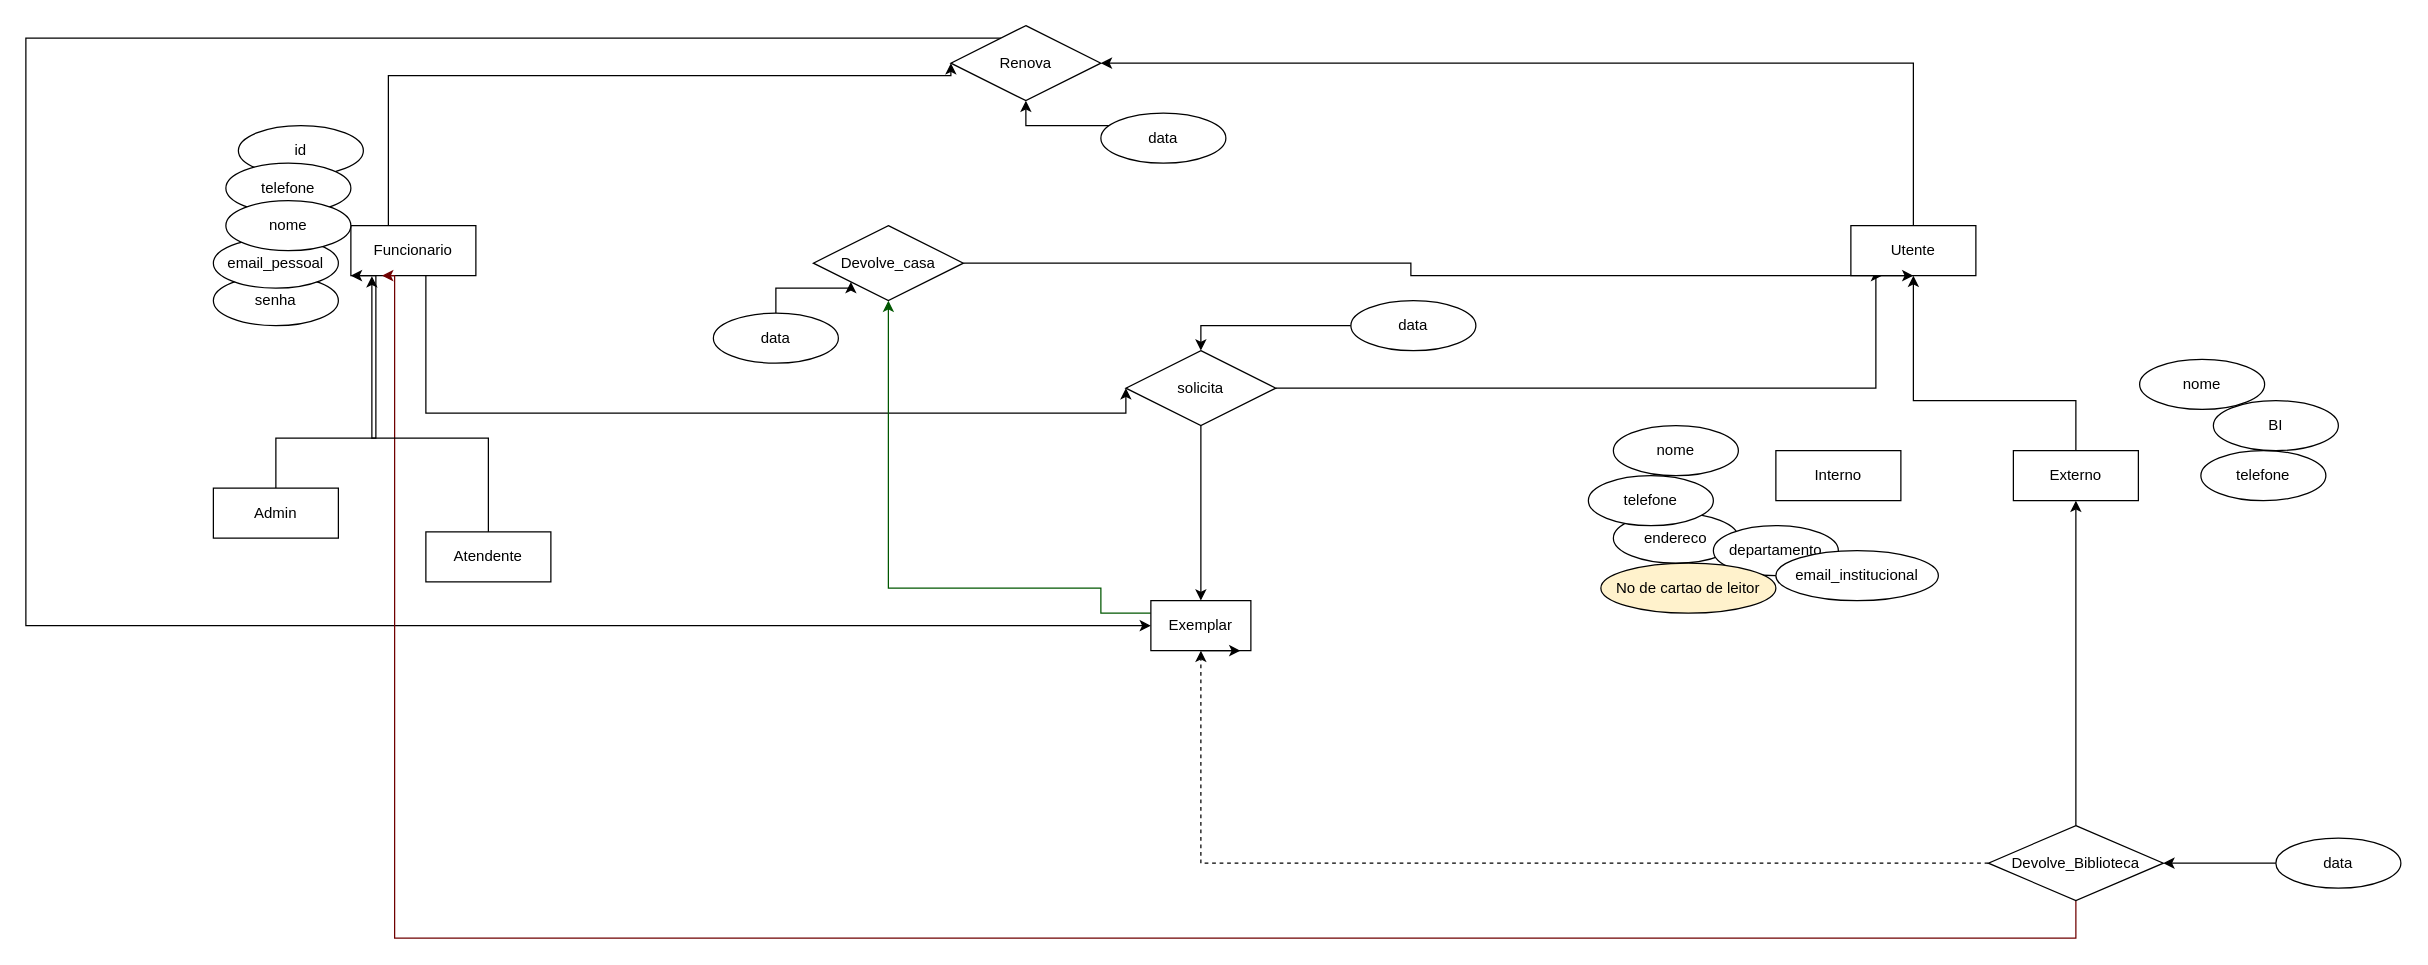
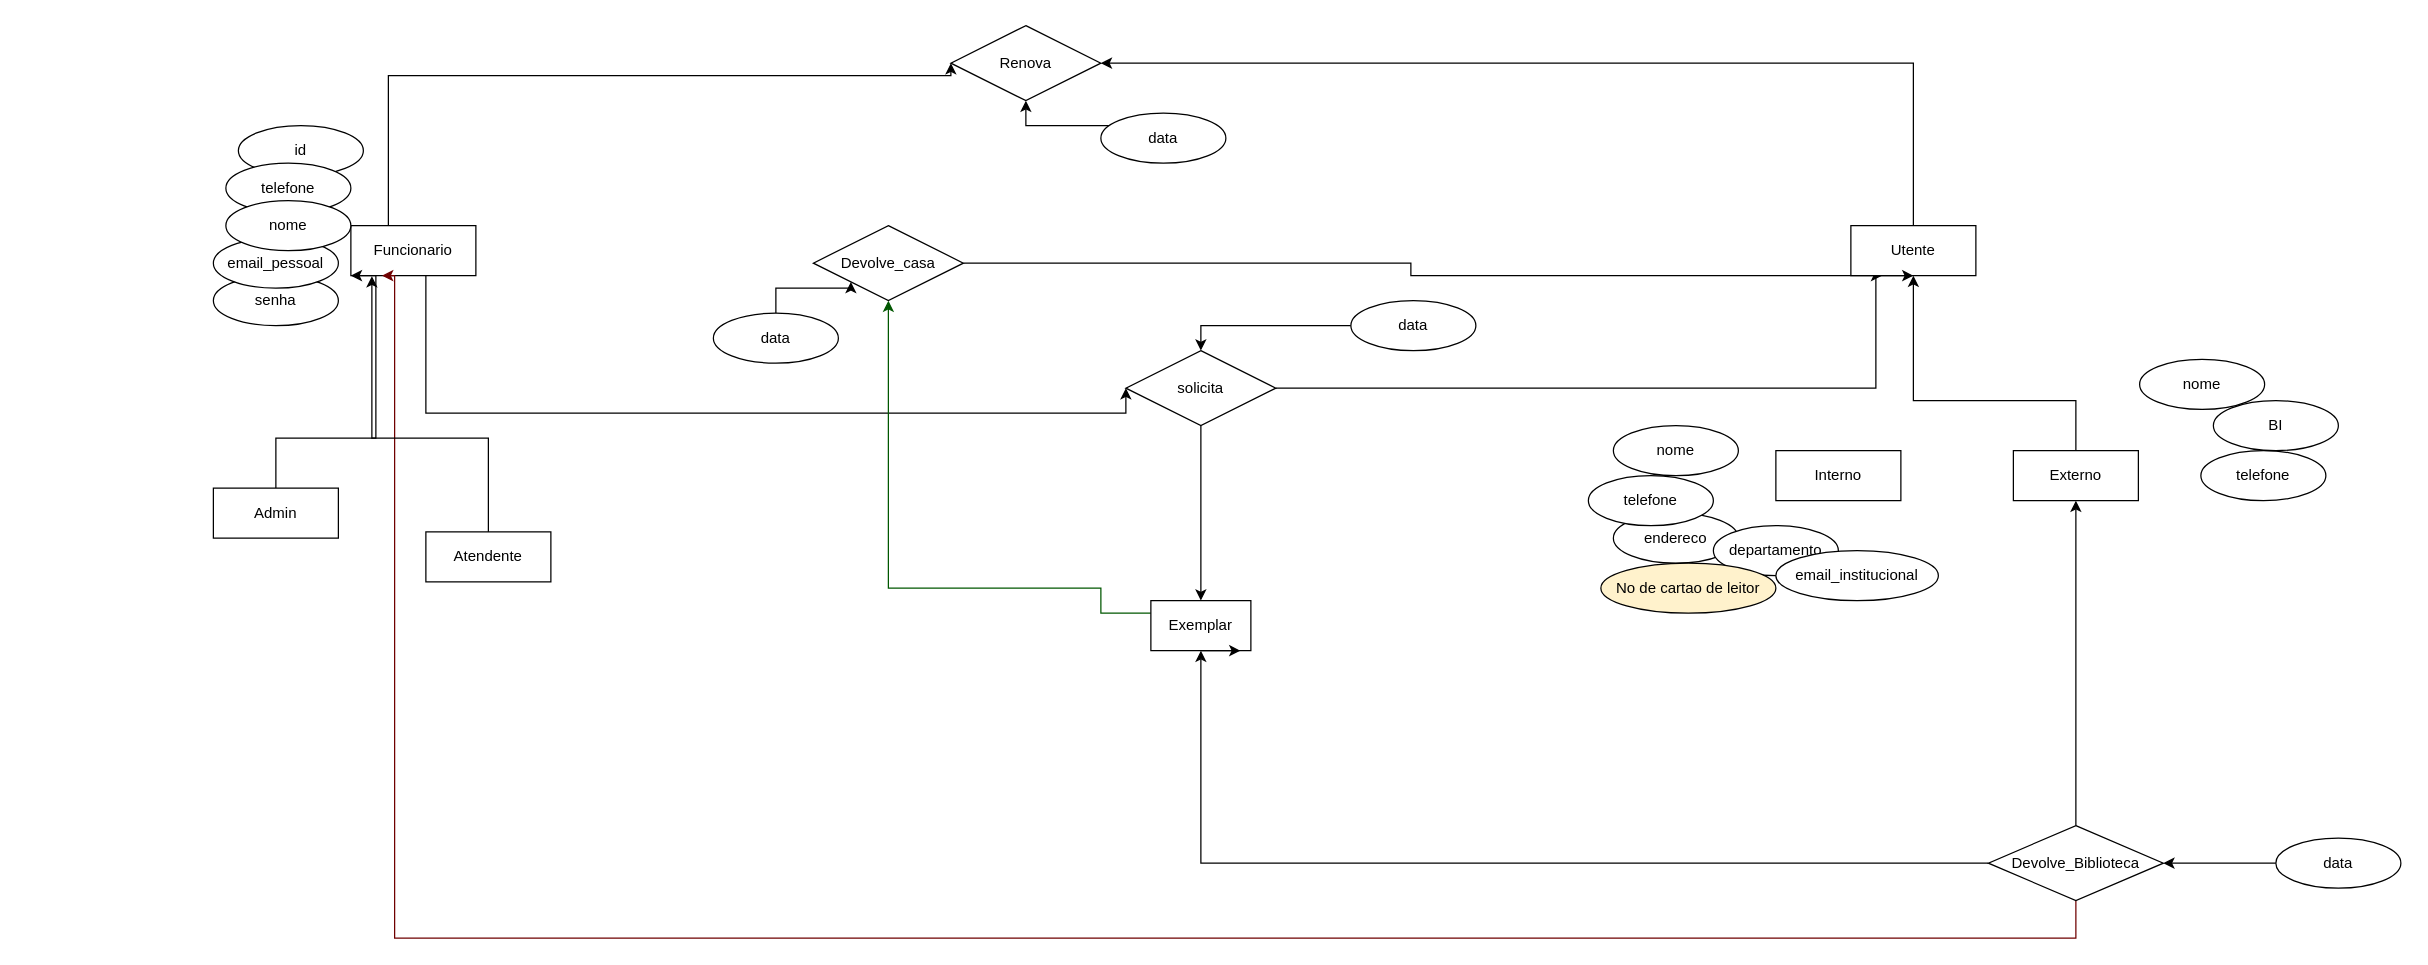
- <mxCell id="7" style="edgeStyle=orthogonalEdgeStyle;rounded=0;orthogonalLoop=1;jettySize=auto;html=1;entryX=0;entryY=0.5;entryDx=0;entryDy=0;" edge="1" parent="1" source="8" target="15"><mxGeometry relative="1" as="geometry"><mxPoint x="200" y="550" as="targetPoint" /><Array as="points"><mxPoint x="20" y="30" /><mxPoint x="20" y="500" /></Array></mxGeometry></mxCell>
- <mxCell id="17" style="edgeStyle=orthogonalEdgeStyle;rounded=0;orthogonalLoop=1;jettySize=auto;html=1;entryX=0.5;entryY=1;entryDx=0;entryDy=0;dashed=1;" edge="1" parent="1" source="19" target="15"><mxGeometry relative="1" as="geometry" /></mxCell>
+ <mxCell id="17" style="edgeStyle=orthogonalEdgeStyle;rounded=0;orthogonalLoop=1;jettySize=auto;html=1;entryX=0.5;entryY=1;entryDx=0;entryDy=0;" edge="1" parent="1" source="19" target="15"><mxGeometry relative="1" as="geometry" /></mxCell>
